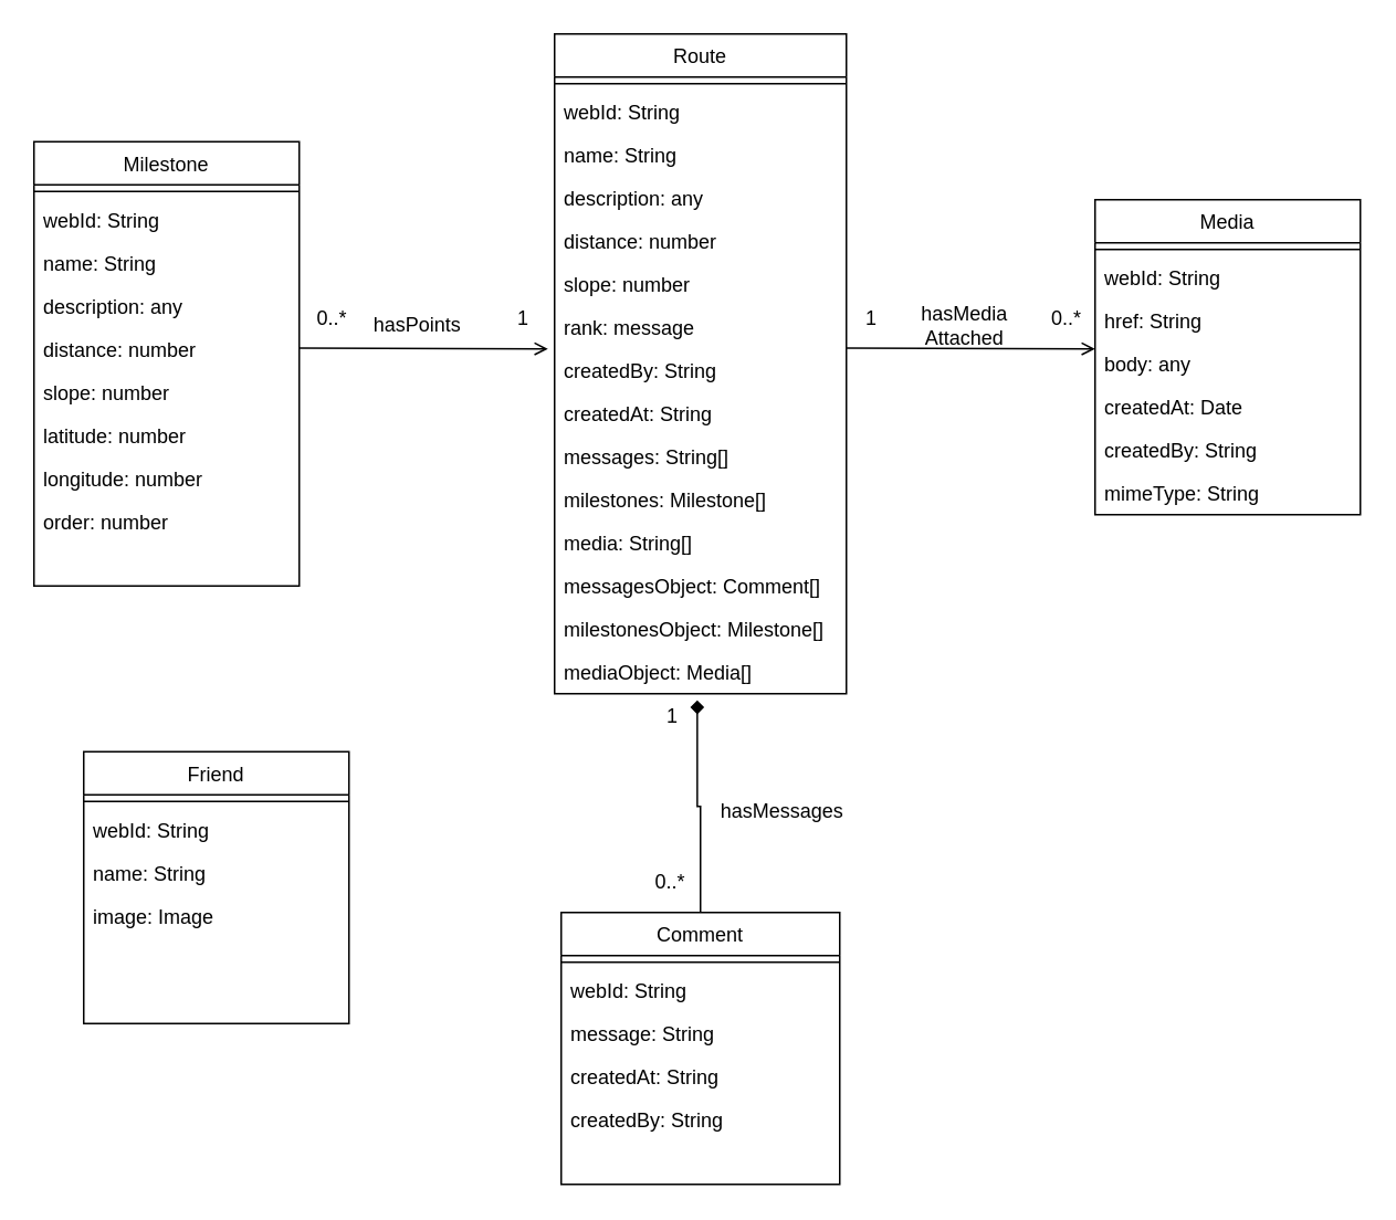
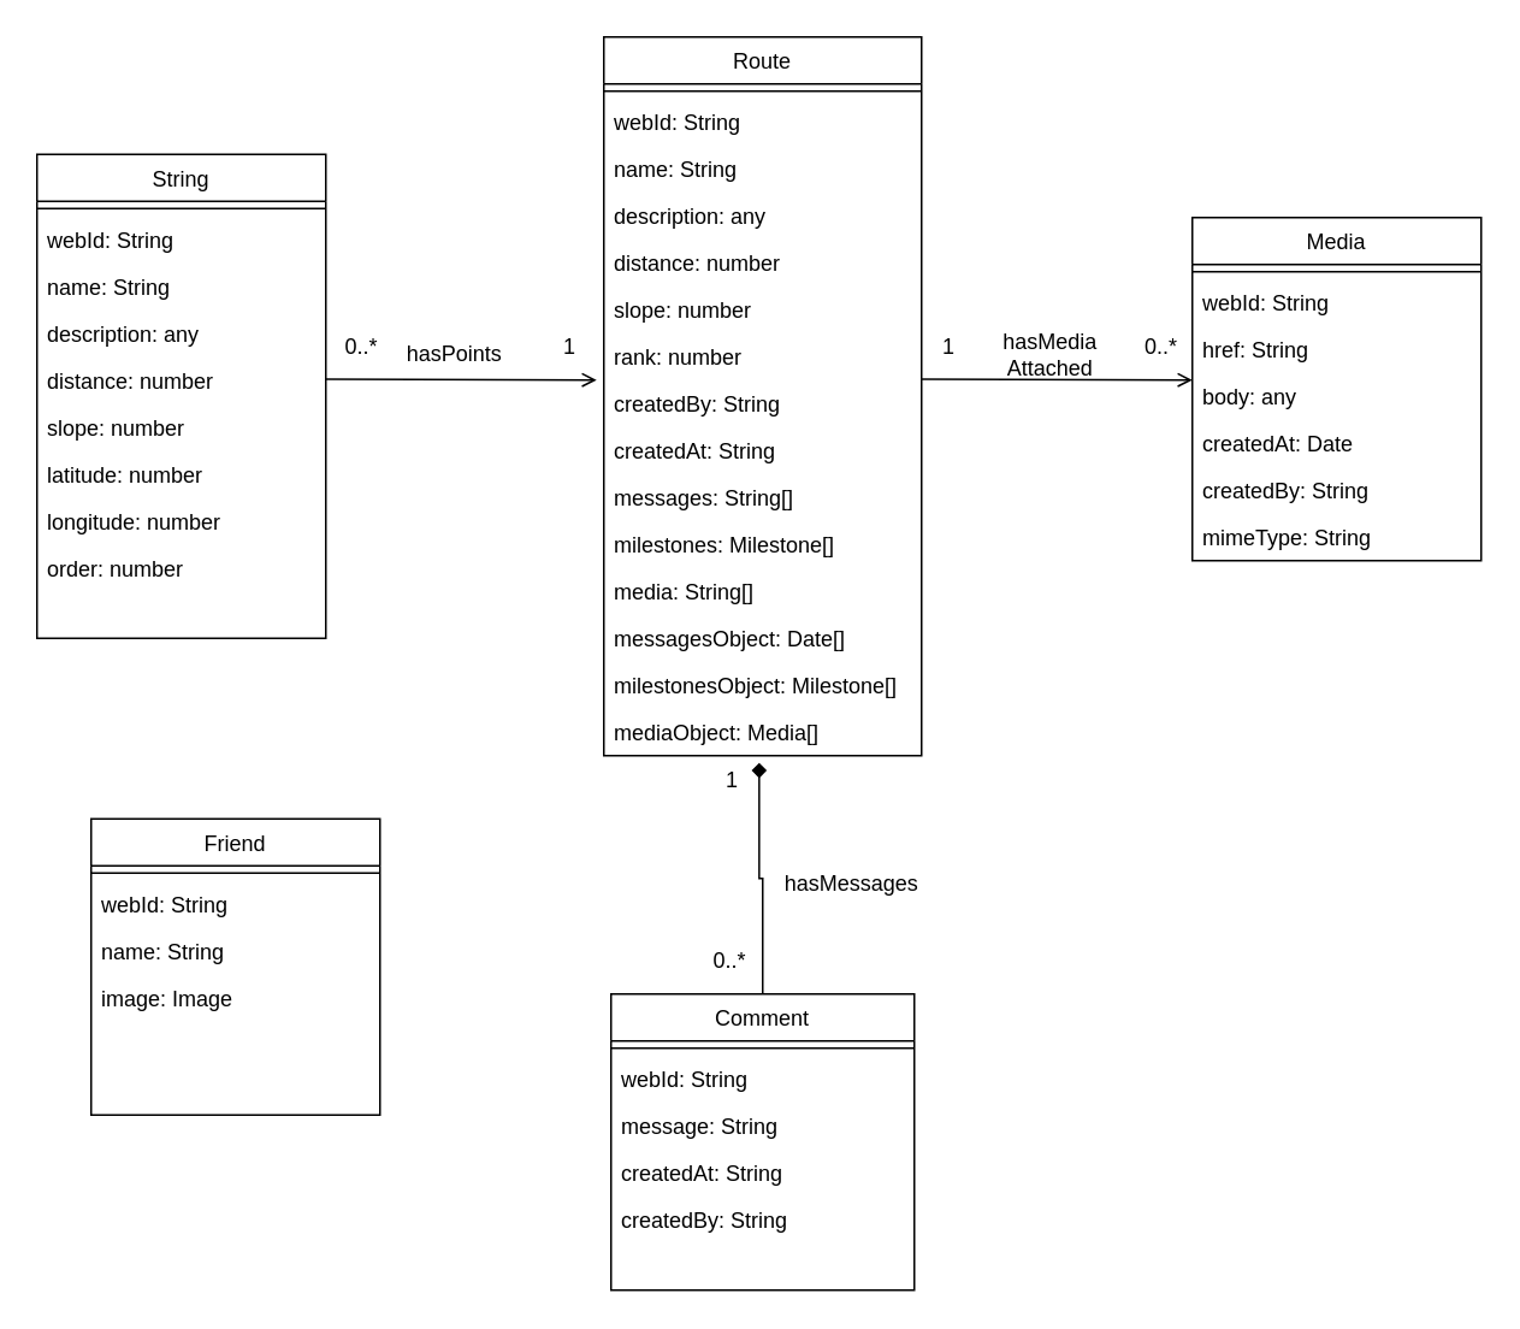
- <mxCell id="26" value="Milestone" style="swimlane;fontStyle=0;align=center;verticalAlign=top;childLayout=stackLayout;horizontal=1;startSize=26;horizontalStack=0;resizeParent=1;resizeLast=0;collapsible=1;marginBottom=0;rounded=0;shadow=0;strokeWidth=1;" vertex="1" parent="1"><mxGeometry x="20" y="85" width="160" height="268" as="geometry"><mxRectangle x="330" y="360" width="170" height="26" as="alternateBounds" /></mxGeometry></mxCell>
+ <mxCell id="26" value="String" style="swimlane;fontStyle=0;align=center;verticalAlign=top;childLayout=stackLayout;horizontal=1;startSize=26;horizontalStack=0;resizeParent=1;resizeLast=0;collapsible=1;marginBottom=0;rounded=0;shadow=0;strokeWidth=1;" vertex="1" parent="1"><mxGeometry x="20" y="85" width="160" height="268" as="geometry"><mxRectangle x="330" y="360" width="170" height="26" as="alternateBounds" /></mxGeometry></mxCell>
- <mxCell id="17" value="rank: message" style="text;align=left;verticalAlign=top;spacingLeft=4;spacingRight=4;overflow=hidden;rotatable=0;points=[[0,0.5],[1,0.5]];portConstraint=eastwest;" vertex="1" parent="10"><mxGeometry y="164" width="176" height="26" as="geometry" /></mxCell>
+ <mxCell id="17" value="rank: number" style="text;align=left;verticalAlign=top;spacingLeft=4;spacingRight=4;overflow=hidden;rotatable=0;points=[[0,0.5],[1,0.5]];portConstraint=eastwest;" vertex="1" parent="10"><mxGeometry y="164" width="176" height="26" as="geometry" /></mxCell>
- <mxCell id="23" value="messagesObject: Comment[]" style="text;align=left;verticalAlign=top;spacingLeft=4;spacingRight=4;overflow=hidden;rotatable=0;points=[[0,0.5],[1,0.5]];portConstraint=eastwest;" vertex="1" parent="10"><mxGeometry y="320" width="176" height="26" as="geometry" /></mxCell>
+ <mxCell id="23" value="messagesObject: Date[]" style="text;align=left;verticalAlign=top;spacingLeft=4;spacingRight=4;overflow=hidden;rotatable=0;points=[[0,0.5],[1,0.5]];portConstraint=eastwest;" vertex="1" parent="10"><mxGeometry y="320" width="176" height="26" as="geometry" /></mxCell>
